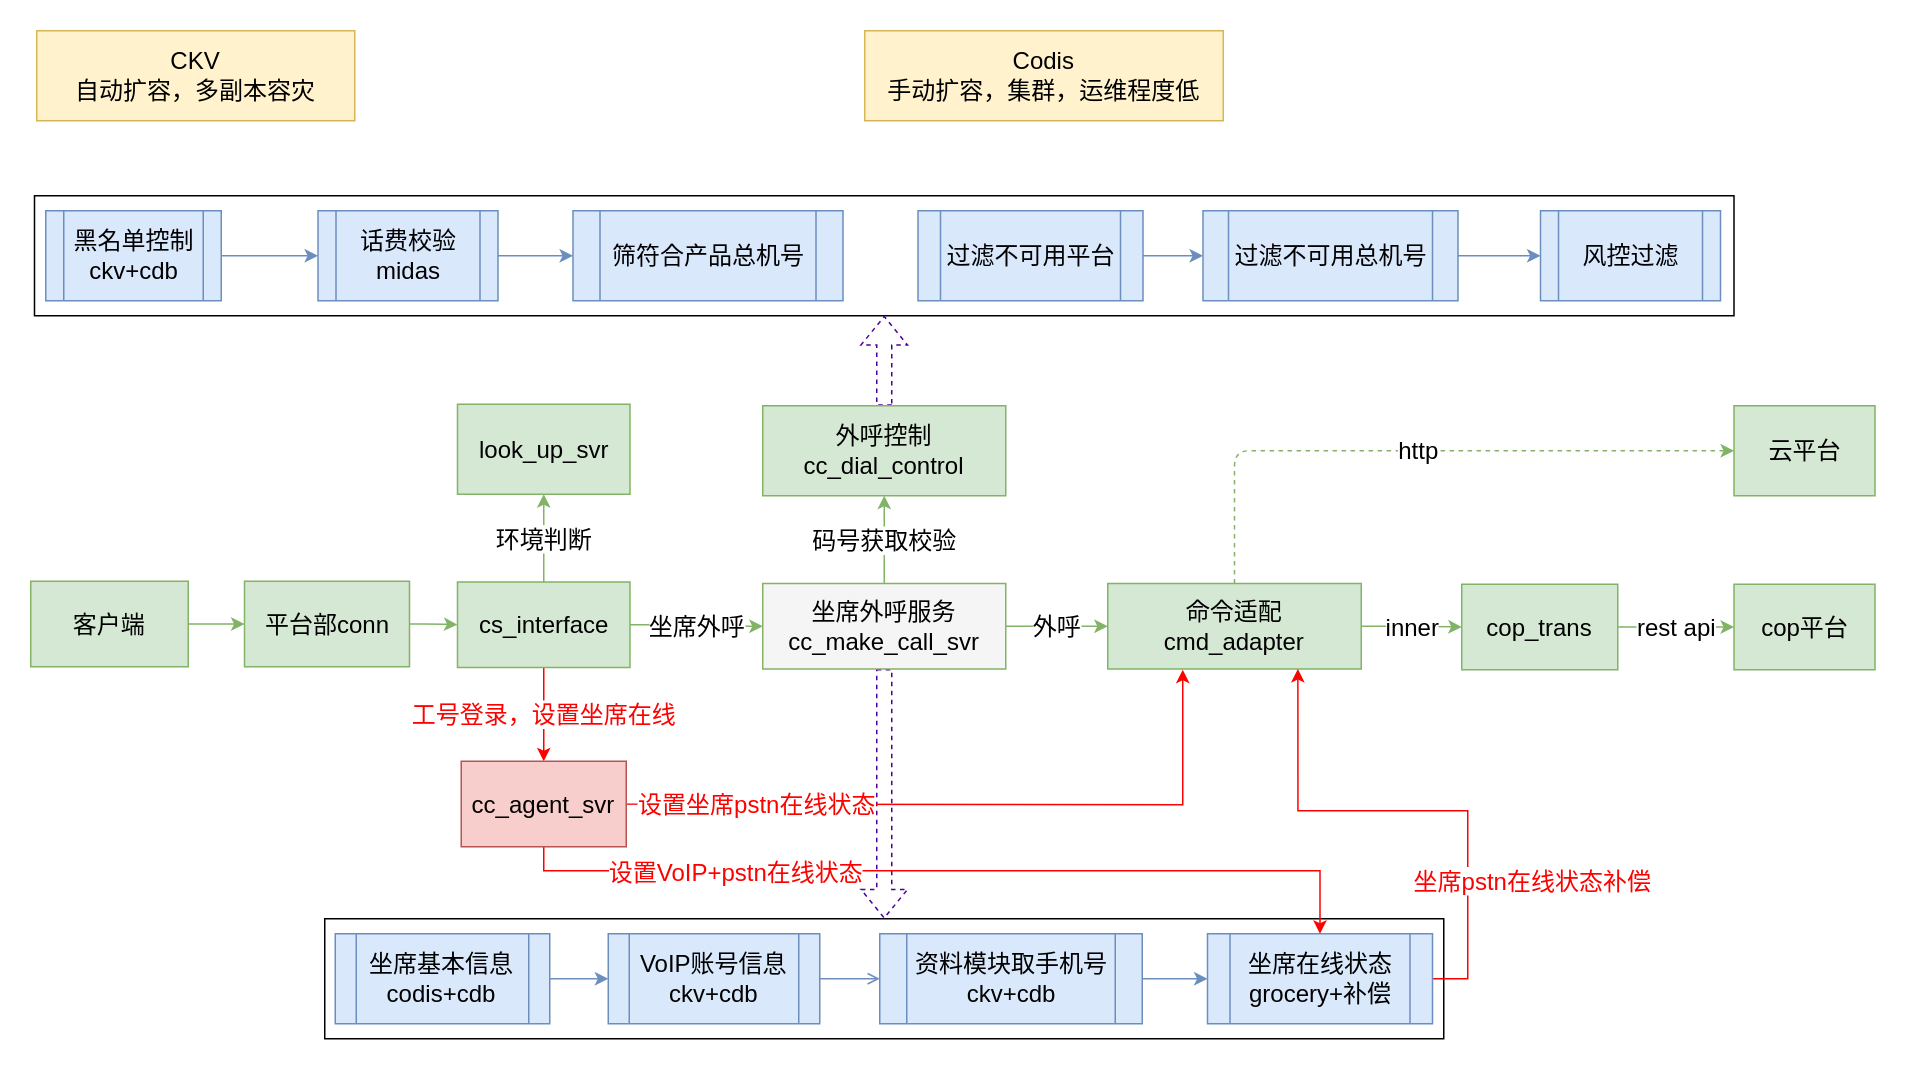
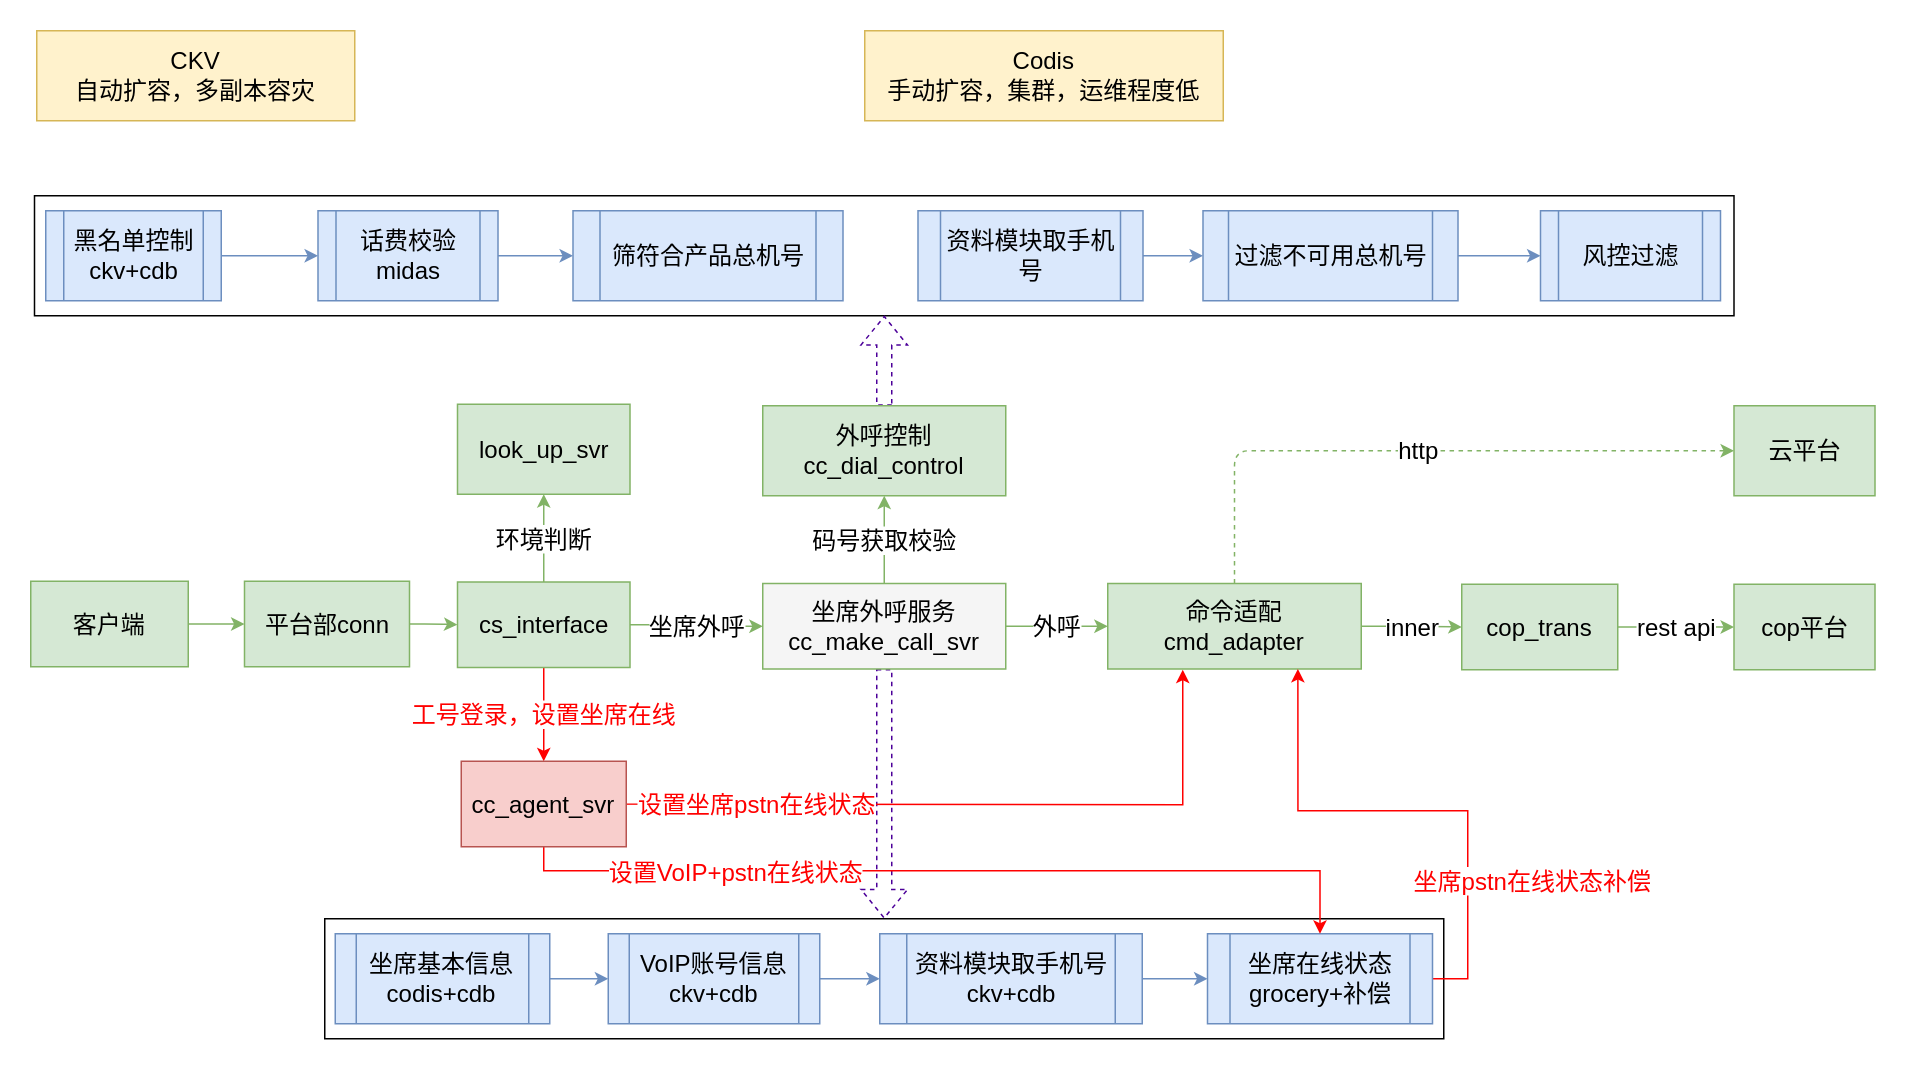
- <mxCell id="31" value="过滤不可用平台" style="shape=process;whiteSpace=wrap;html=1;backgroundOutline=1;fontSize=16;flipH=1;flipV=1;fillColor=#dae8fc;strokeColor=#6c8ebf;" parent="1" vertex="1"><mxGeometry x="611.5" y="140" width="150" height="60" as="geometry" /></mxCell>
+ <mxCell id="31" value="资料模块取手机号" style="shape=process;whiteSpace=wrap;html=1;backgroundOutline=1;fontSize=16;flipH=1;flipV=1;fillColor=#dae8fc;strokeColor=#6c8ebf;" parent="1" vertex="1"><mxGeometry x="611.5" y="140" width="150" height="60" as="geometry" /></mxCell>
- <mxCell id="40" value="" style="edgeStyle=orthogonalEdgeStyle;rounded=0;orthogonalLoop=1;jettySize=auto;html=1;fontSize=16;fillColor=#dae8fc;strokeColor=#6c8ebf;endArrow=open;" parent="1" source="41" target="43" edge="1"><mxGeometry relative="1" as="geometry" /></mxCell>
+ <mxCell id="40" value="" style="edgeStyle=orthogonalEdgeStyle;rounded=0;orthogonalLoop=1;jettySize=auto;html=1;fontSize=16;fillColor=#dae8fc;strokeColor=#6c8ebf;" parent="1" source="41" target="43" edge="1"><mxGeometry relative="1" as="geometry" /></mxCell>
